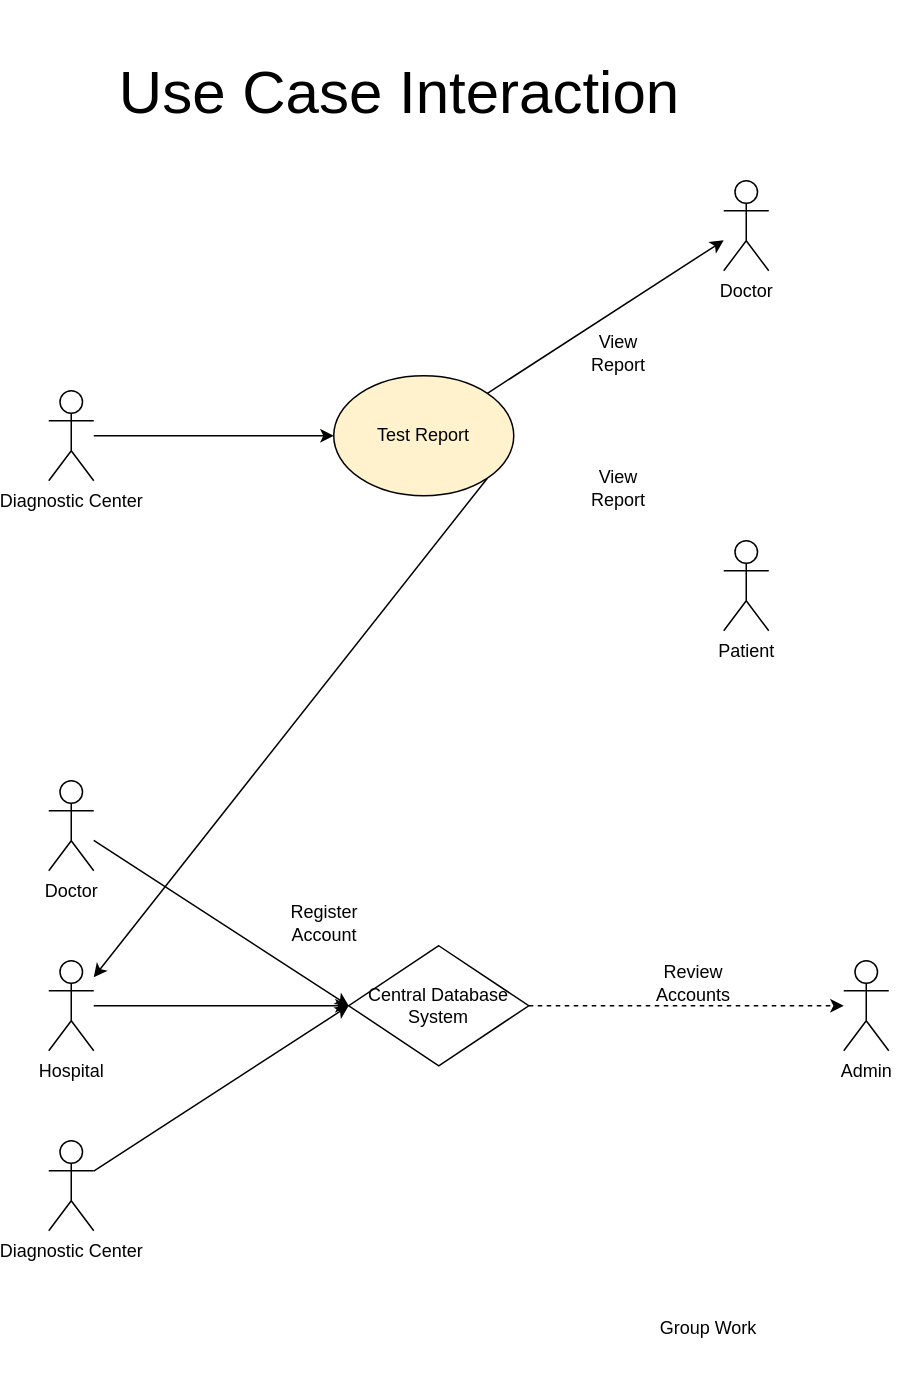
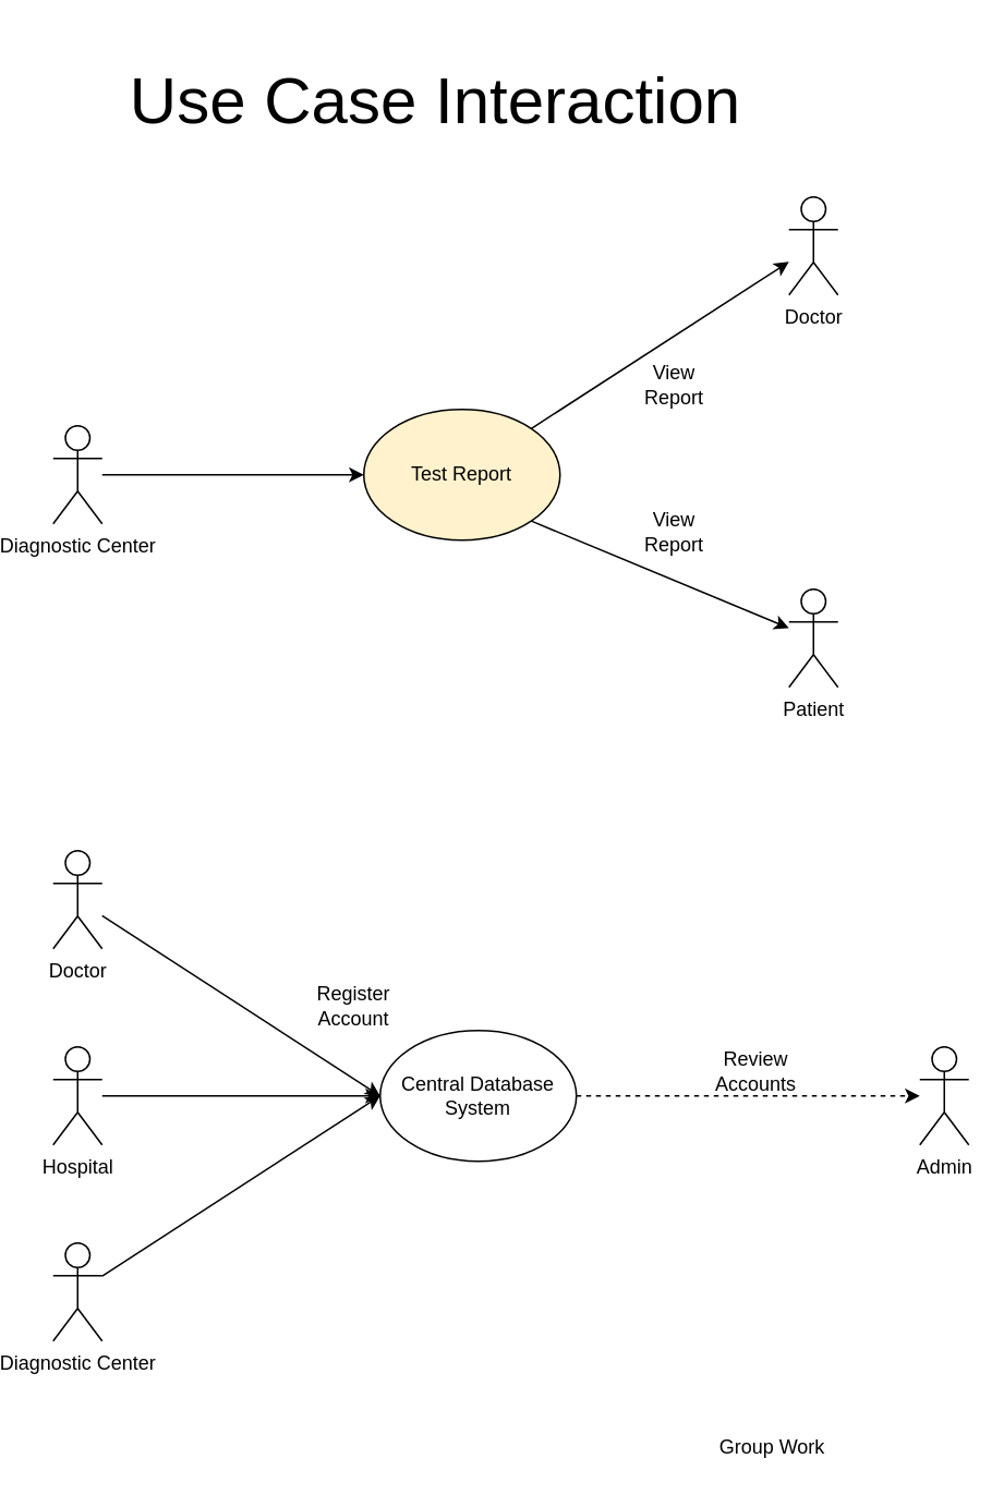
- <mxCell id="8" value="" style="endArrow=classic;html=1;rounded=0;exitX=1;exitY=1;exitDx=0;exitDy=0;" edge="1" parent="1" source="5" target="12"><mxGeometry width="50" height="50" relative="1" as="geometry"><mxPoint x="220" y="390" as="sourcePoint" /><mxPoint x="270" y="340" as="targetPoint" /></mxGeometry></mxCell>
+ <mxCell id="8" value="" style="endArrow=classic;html=1;rounded=0;exitX=1;exitY=1;exitDx=0;exitDy=0;" edge="1" parent="1" source="5" target="4"><mxGeometry width="50" height="50" relative="1" as="geometry"><mxPoint x="220" y="390" as="sourcePoint" /><mxPoint x="270" y="340" as="targetPoint" /></mxGeometry></mxCell>
- <mxCell id="14" value="Central Database System" style="rhombus;whiteSpace=wrap;html=1;" vertex="1" parent="1"><mxGeometry x="220" y="630" width="120" height="80" as="geometry" /></mxCell>
+ <mxCell id="14" value="Central Database System" style="ellipse;whiteSpace=wrap;html=1;" vertex="1" parent="1"><mxGeometry x="220" y="630" width="120" height="80" as="geometry" /></mxCell>
